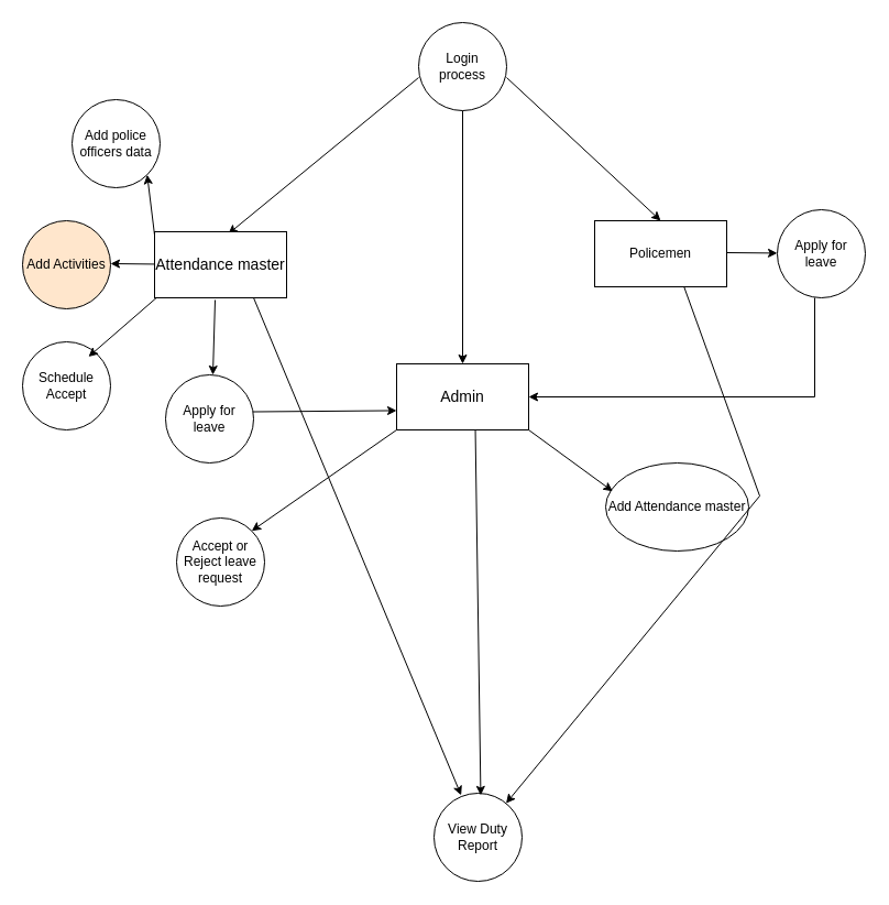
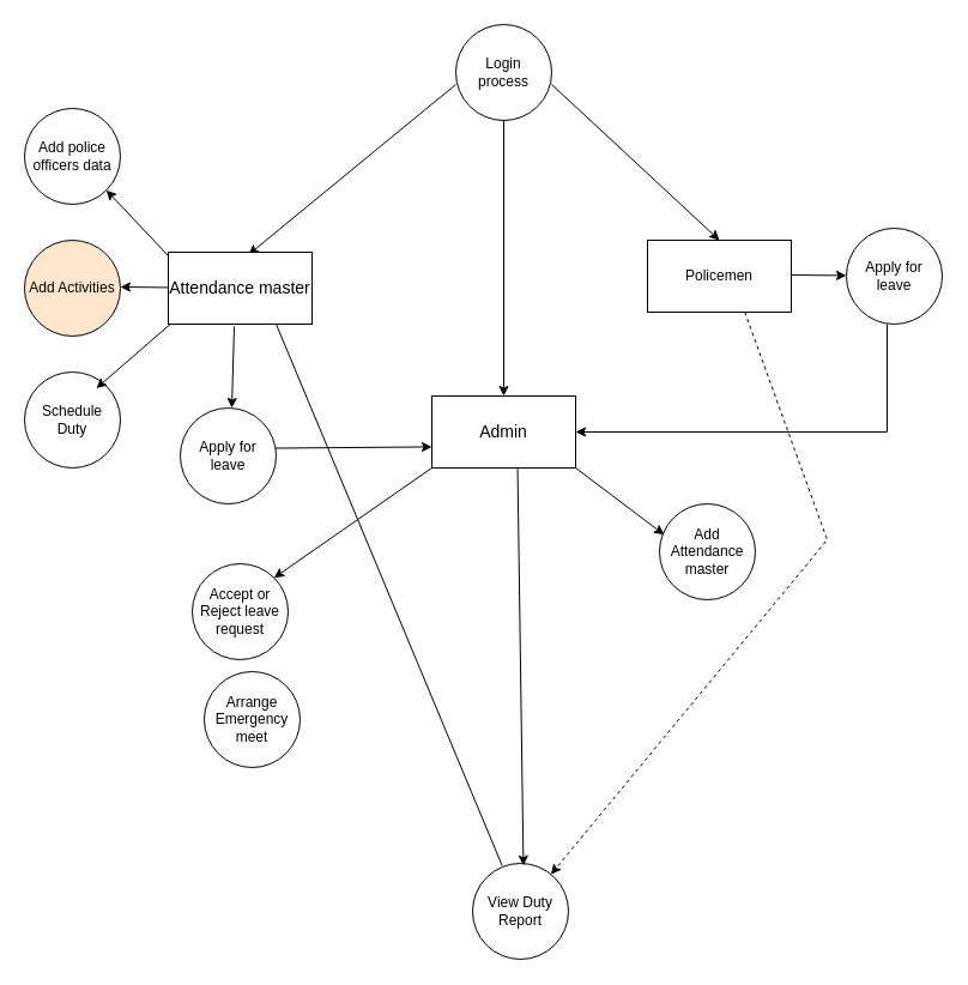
- <mxCell id="8" value="Add police officers data" style="ellipse;whiteSpace=wrap;html=1;aspect=fixed;" parent="1" vertex="1"><mxGeometry x="65" y="90" width="80" height="80" as="geometry" /></mxCell>
+ <mxCell id="8" value="Add police officers data" style="ellipse;whiteSpace=wrap;html=1;aspect=fixed;" parent="1" vertex="1"><mxGeometry x="20" y="90" width="80" height="80" as="geometry" /></mxCell>
- <mxCell id="10" value="Schedule Accept" style="ellipse;whiteSpace=wrap;html=1;aspect=fixed;" parent="1" vertex="1"><mxGeometry x="20" y="310" width="80" height="80" as="geometry" /></mxCell>
+ <mxCell id="10" value="Schedule Duty" style="ellipse;whiteSpace=wrap;html=1;aspect=fixed;" parent="1" vertex="1"><mxGeometry x="20" y="310" width="80" height="80" as="geometry" /></mxCell>
- <mxCell id="12" value="Add Attendance master" style="ellipse;whiteSpace=wrap;html=1;aspect=fixed;" parent="1" vertex="1"><mxGeometry x="550" y="420" width="130" height="80" as="geometry" /></mxCell>
+ <mxCell id="12" value="Add Attendance master" style="ellipse;whiteSpace=wrap;html=1;aspect=fixed;" parent="1" vertex="1"><mxGeometry x="550" y="420" width="80" height="80" as="geometry" /></mxCell>
- <mxCell id="27" value="" style="endArrow=classic;html=1;rounded=0;exitX=0.677;exitY=1;exitDx=0;exitDy=0;exitPerimeter=0;" edge="1" parent="1" source="7" target="25"><mxGeometry width="50" height="50" relative="1" as="geometry"><mxPoint x="660" y="670" as="sourcePoint" /><mxPoint x="710" y="620" as="targetPoint" /><Array as="points"><mxPoint x="690" y="450" /></Array></mxGeometry></mxCell>
+ <mxCell id="27" value="" style="endArrow=classic;html=1;rounded=0;exitX=0.677;exitY=1;exitDx=0;exitDy=0;exitPerimeter=0;dashed=1;" edge="1" parent="1" source="7" target="25"><mxGeometry width="50" height="50" relative="1" as="geometry"><mxPoint x="660" y="670" as="sourcePoint" /><mxPoint x="710" y="620" as="targetPoint" /><Array as="points"><mxPoint x="690" y="450" /></Array></mxGeometry></mxCell>
+ <mxCell id="26" value="Arrange&lt;br&gt;Emergency meet" style="ellipse;whiteSpace=wrap;html=1;aspect=fixed;" parent="1" vertex="1"><mxGeometry x="170" y="560" width="80" height="80" as="geometry" /></mxCell>
- <mxCell id="29" value="" style="endArrow=classic;html=1;rounded=0;entryX=0.308;entryY=0.023;entryDx=0;entryDy=0;entryPerimeter=0;exitX=0.75;exitY=1;exitDx=0;exitDy=0;" edge="1" parent="1" source="6" target="25"><mxGeometry width="50" height="50" relative="1" as="geometry"><mxPoint x="320" y="630" as="sourcePoint" /><mxPoint x="370" y="580" as="targetPoint" /></mxGeometry></mxCell>
+ <mxCell id="29" value="" style="endArrow=none;html=1;rounded=0;entryX=0.308;entryY=0.023;entryDx=0;entryDy=0;entryPerimeter=0;exitX=0.75;exitY=1;exitDx=0;exitDy=0;" edge="1" parent="1" source="6" target="25"><mxGeometry width="50" height="50" relative="1" as="geometry"><mxPoint x="320" y="630" as="sourcePoint" /><mxPoint x="370" y="580" as="targetPoint" /></mxGeometry></mxCell>
